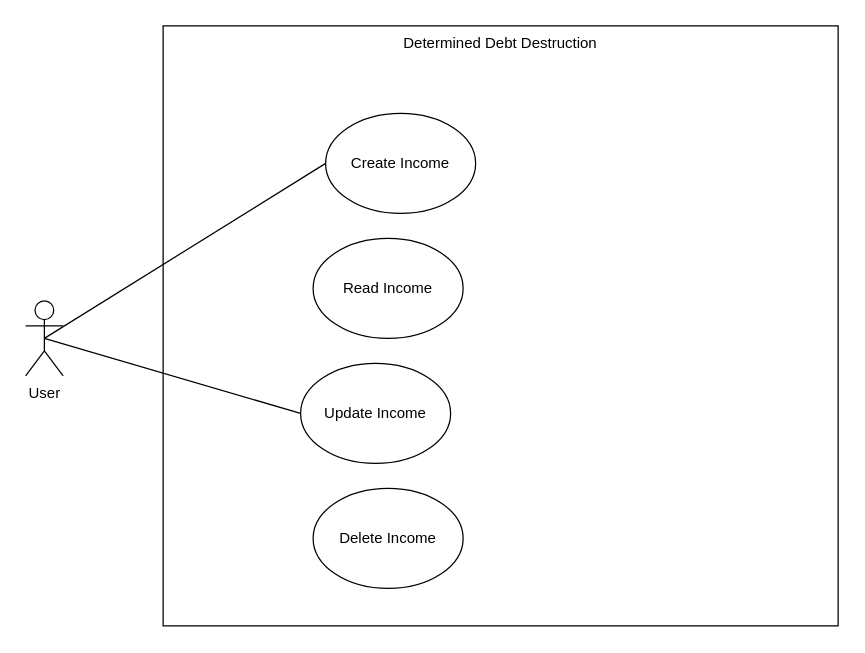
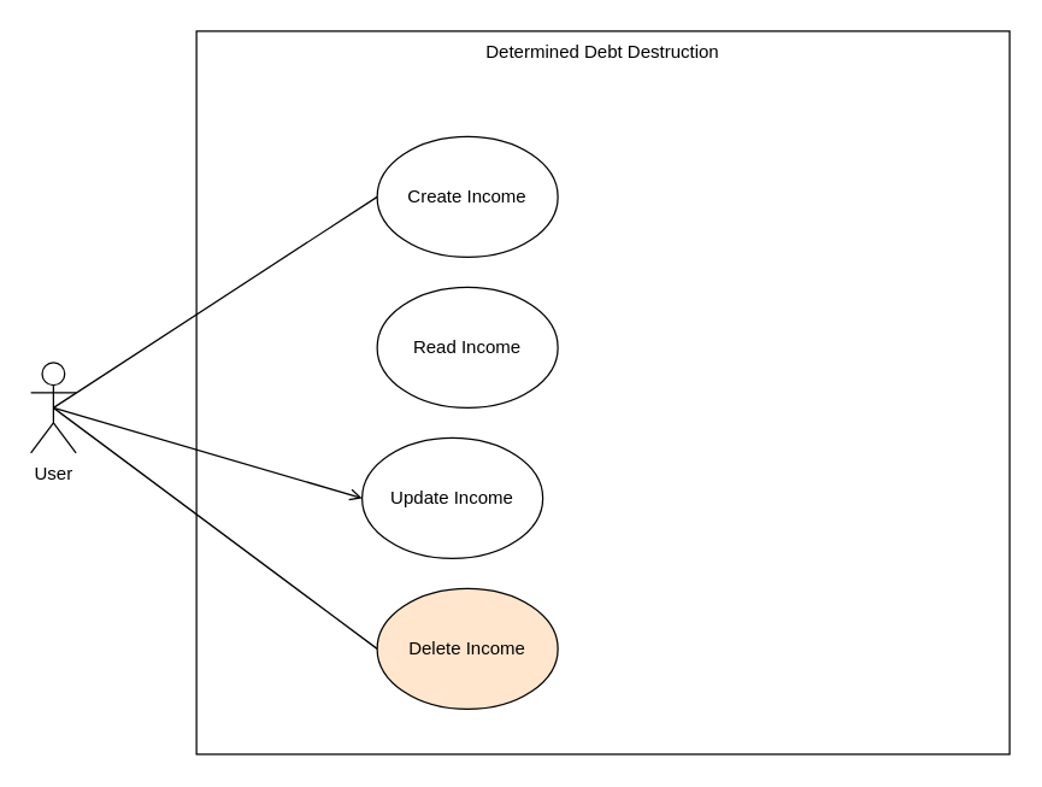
- <mxCell id="4" value="Create Income" style="ellipse;whiteSpace=wrap;html=1;" parent="1" vertex="1"><mxGeometry x="260" y="90" width="120" height="80" as="geometry" /></mxCell>
+ <mxCell id="4" value="Create Income" style="ellipse;whiteSpace=wrap;html=1;" parent="1" vertex="1"><mxGeometry x="250" y="90" width="120" height="80" as="geometry" /></mxCell>
- <mxCell id="6" value="" style="endArrow=none;html=1;exitX=0.5;exitY=0.5;exitDx=0;exitDy=0;exitPerimeter=0;entryX=0;entryY=0.5;entryDx=0;entryDy=0;" parent="1" source="3" target="9" edge="1"><mxGeometry width="50" height="50" relative="1" as="geometry"><mxPoint x="220" y="400" as="sourcePoint" /><mxPoint x="80" y="160" as="targetPoint" /></mxGeometry></mxCell>
+ <mxCell id="6" value="" style="endArrow=open;html=1;exitX=0.5;exitY=0.5;exitDx=0;exitDy=0;exitPerimeter=0;entryX=0;entryY=0.5;entryDx=0;entryDy=0;" parent="1" source="3" target="9" edge="1"><mxGeometry width="50" height="50" relative="1" as="geometry"><mxPoint x="220" y="400" as="sourcePoint" /><mxPoint x="80" y="160" as="targetPoint" /></mxGeometry></mxCell>
+ <mxCell id="7" value="" style="endArrow=none;html=1;exitX=0.5;exitY=0.5;exitDx=0;exitDy=0;exitPerimeter=0;entryX=0;entryY=0.5;entryDx=0;entryDy=0;" parent="1" source="3" target="10" edge="1"><mxGeometry width="50" height="50" relative="1" as="geometry"><mxPoint x="160" y="520" as="sourcePoint" /><mxPoint x="250" y="430" as="targetPoint" /></mxGeometry></mxCell>
- <mxCell id="10" value="Delete Income" style="ellipse;whiteSpace=wrap;html=1;" parent="1" vertex="1"><mxGeometry x="250" y="390" width="120" height="80" as="geometry" /></mxCell>
+ <mxCell id="10" value="Delete Income" style="ellipse;whiteSpace=wrap;html=1;fillColor=#ffe6cc;" parent="1" vertex="1"><mxGeometry x="250" y="390" width="120" height="80" as="geometry" /></mxCell>
